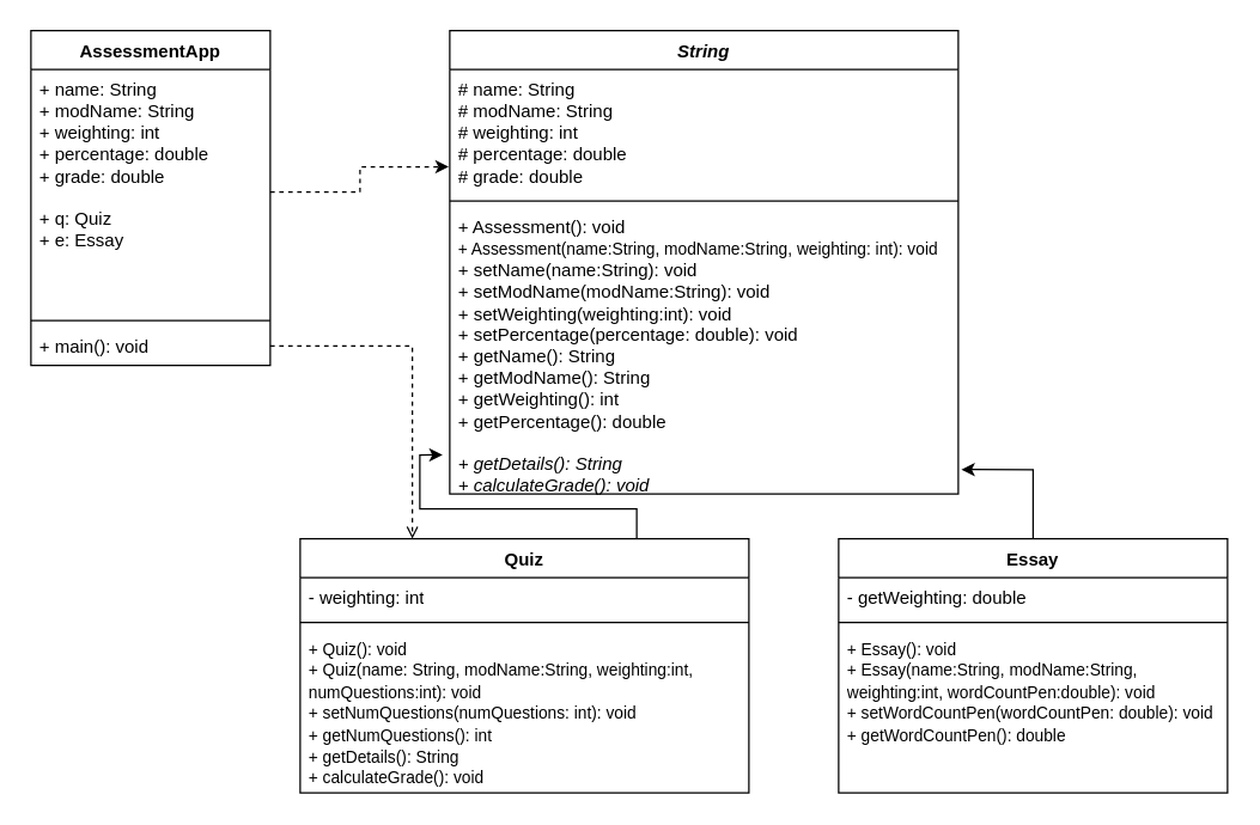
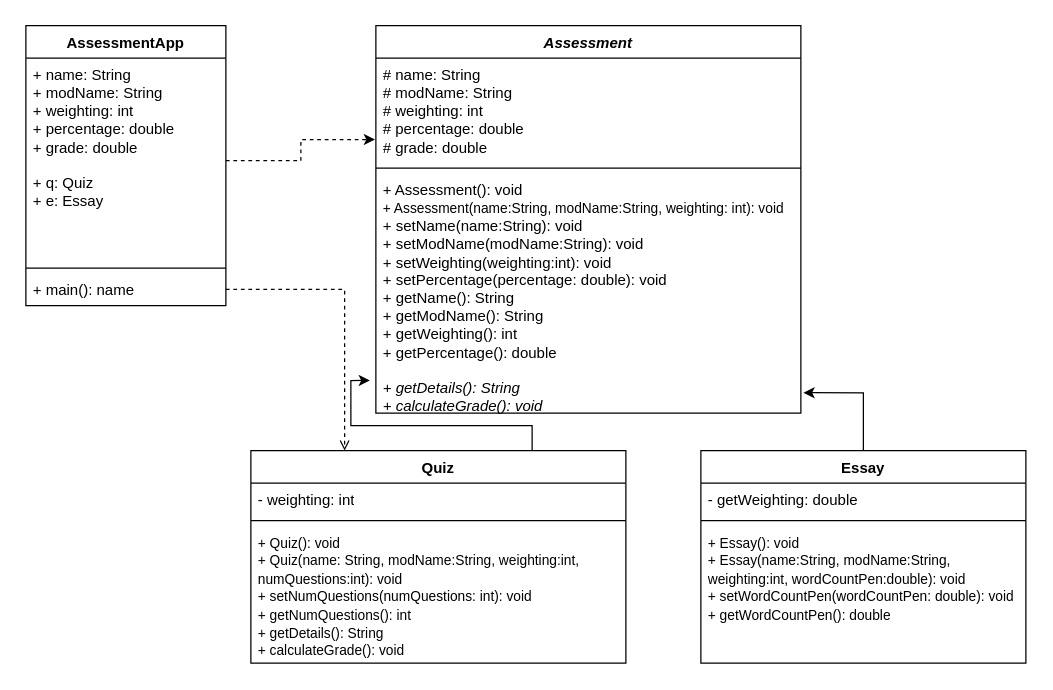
- <mxCell id="6" value="&lt;i&gt;String&lt;/i&gt;" style="swimlane;fontStyle=1;align=center;verticalAlign=top;childLayout=stackLayout;horizontal=1;startSize=26;horizontalStack=0;resizeParent=1;resizeParentMax=0;resizeLast=0;collapsible=1;marginBottom=0;whiteSpace=wrap;html=1;" vertex="1" parent="1"><mxGeometry x="300" y="20" width="340" height="310" as="geometry" /></mxCell>
+ <mxCell id="6" value="&lt;i&gt;Assessment&lt;/i&gt;" style="swimlane;fontStyle=1;align=center;verticalAlign=top;childLayout=stackLayout;horizontal=1;startSize=26;horizontalStack=0;resizeParent=1;resizeParentMax=0;resizeLast=0;collapsible=1;marginBottom=0;whiteSpace=wrap;html=1;" vertex="1" parent="1"><mxGeometry x="300" y="20" width="340" height="310" as="geometry" /></mxCell>
- <mxCell id="5" value="+ main(): void" style="text;strokeColor=none;fillColor=none;align=left;verticalAlign=top;spacingLeft=4;spacingRight=4;overflow=hidden;rotatable=0;points=[[0,0.5],[1,0.5]];portConstraint=eastwest;whiteSpace=wrap;html=1;" vertex="1" parent="2"><mxGeometry y="198" width="160" height="26" as="geometry" /></mxCell>
+ <mxCell id="5" value="+ main(): name" style="text;strokeColor=none;fillColor=none;align=left;verticalAlign=top;spacingLeft=4;spacingRight=4;overflow=hidden;rotatable=0;points=[[0,0.5],[1,0.5]];portConstraint=eastwest;whiteSpace=wrap;html=1;" vertex="1" parent="2"><mxGeometry y="198" width="160" height="26" as="geometry" /></mxCell>
